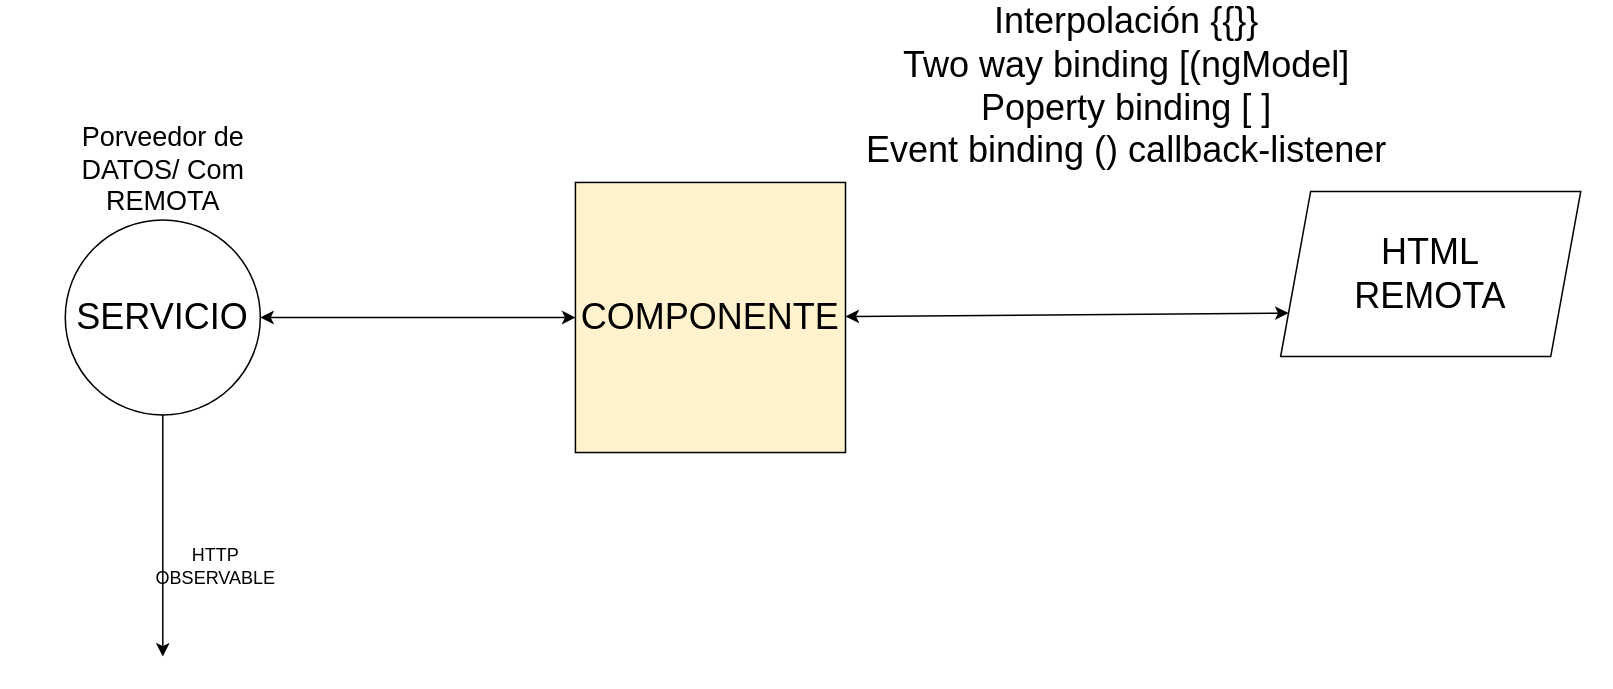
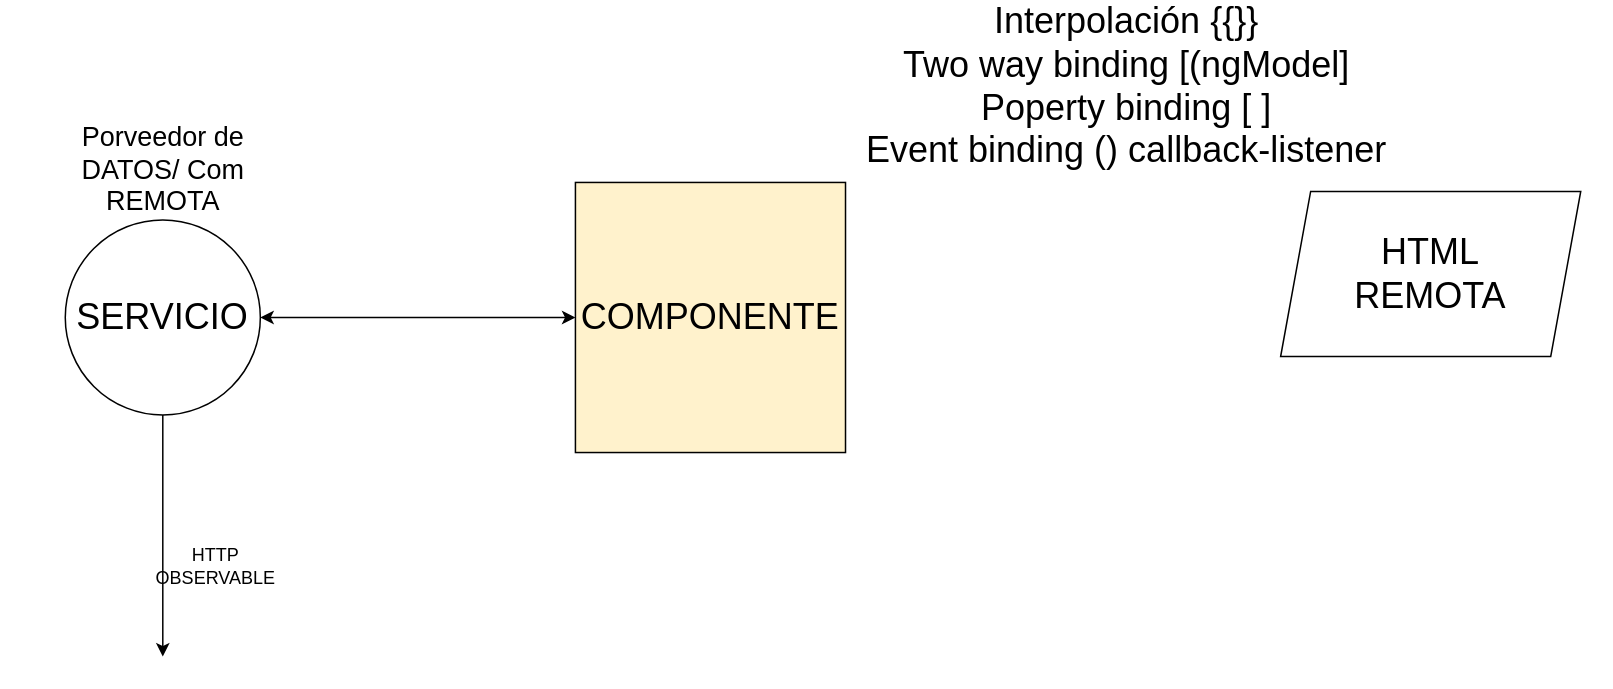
- <mxCell id="4" value="" style="endArrow=classic;startArrow=classic;html=1;entryX=0;entryY=0.75;entryDx=0;entryDy=0;" edge="1" parent="1" source="3" target="2"><mxGeometry width="50" height="50" relative="1" as="geometry"><mxPoint x="523" y="210" as="sourcePoint" /><mxPoint x="573" y="160" as="targetPoint" /></mxGeometry></mxCell>
